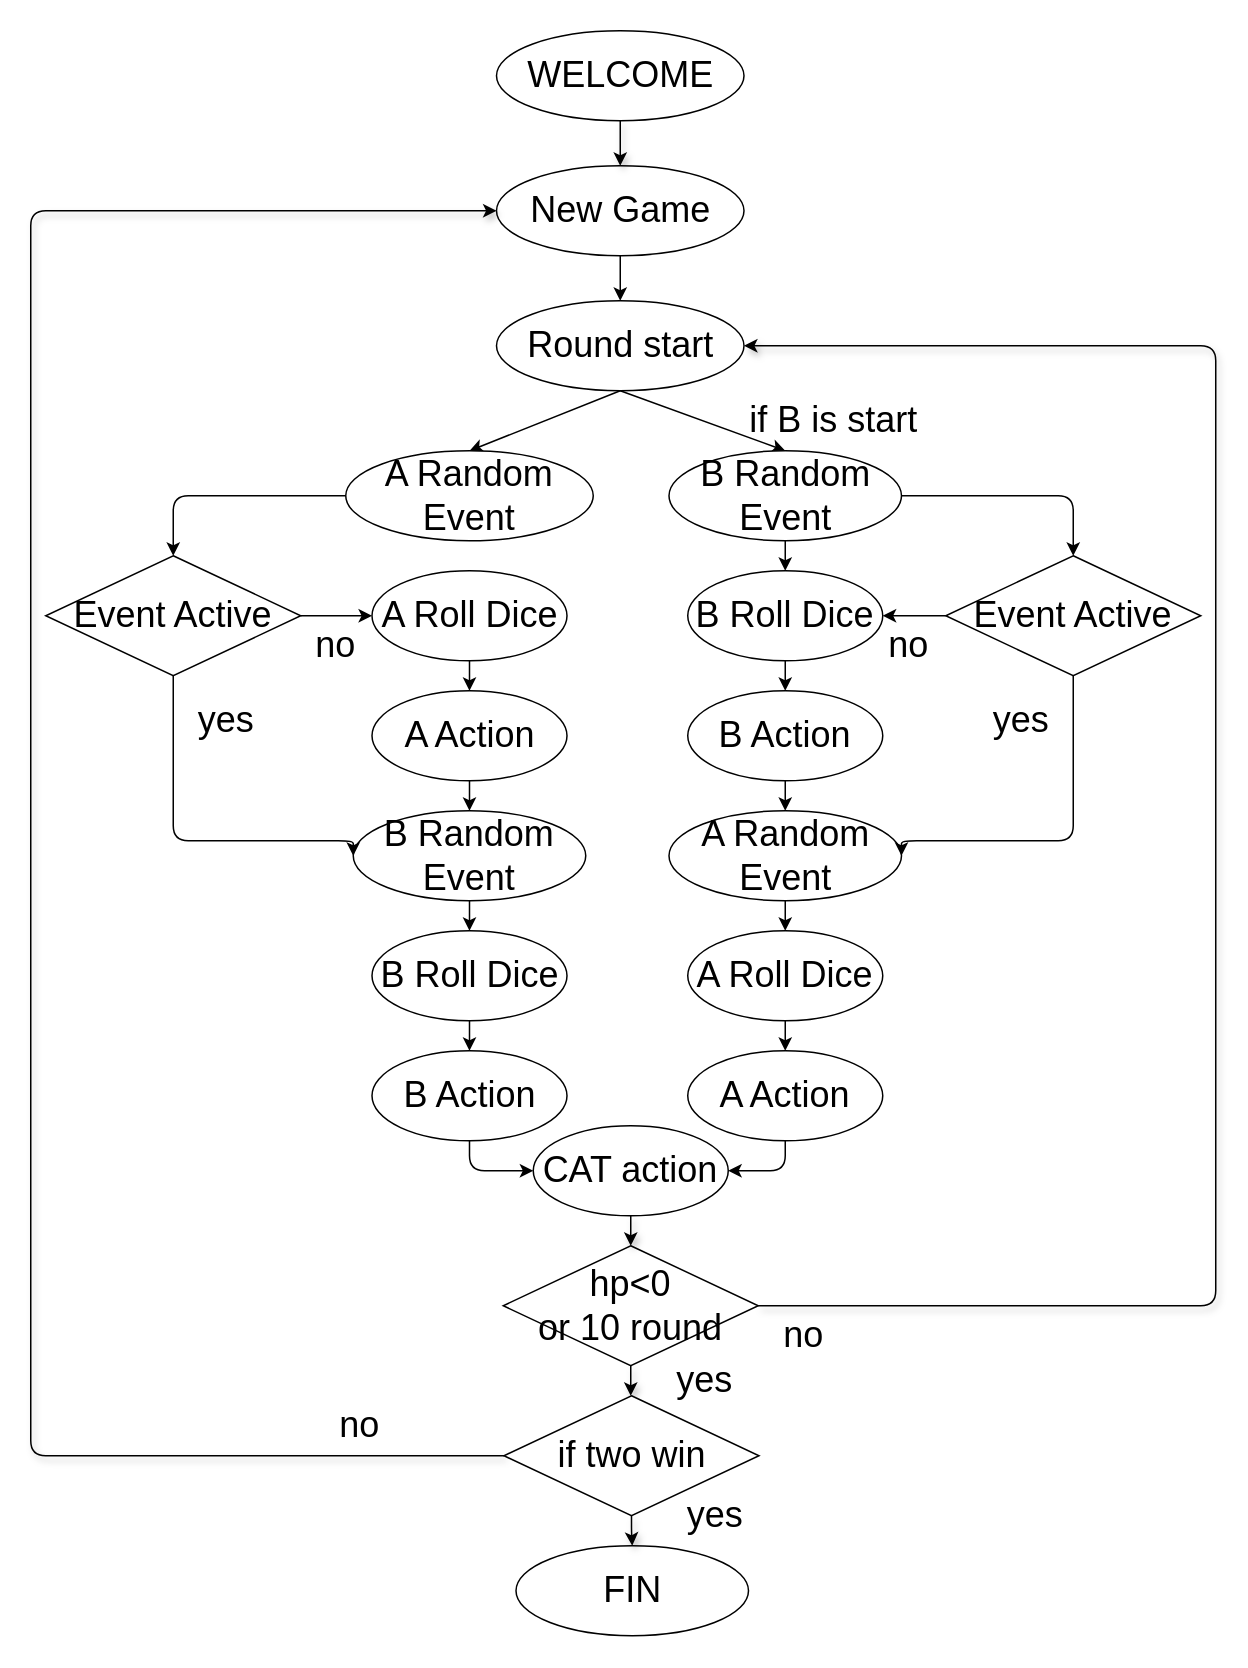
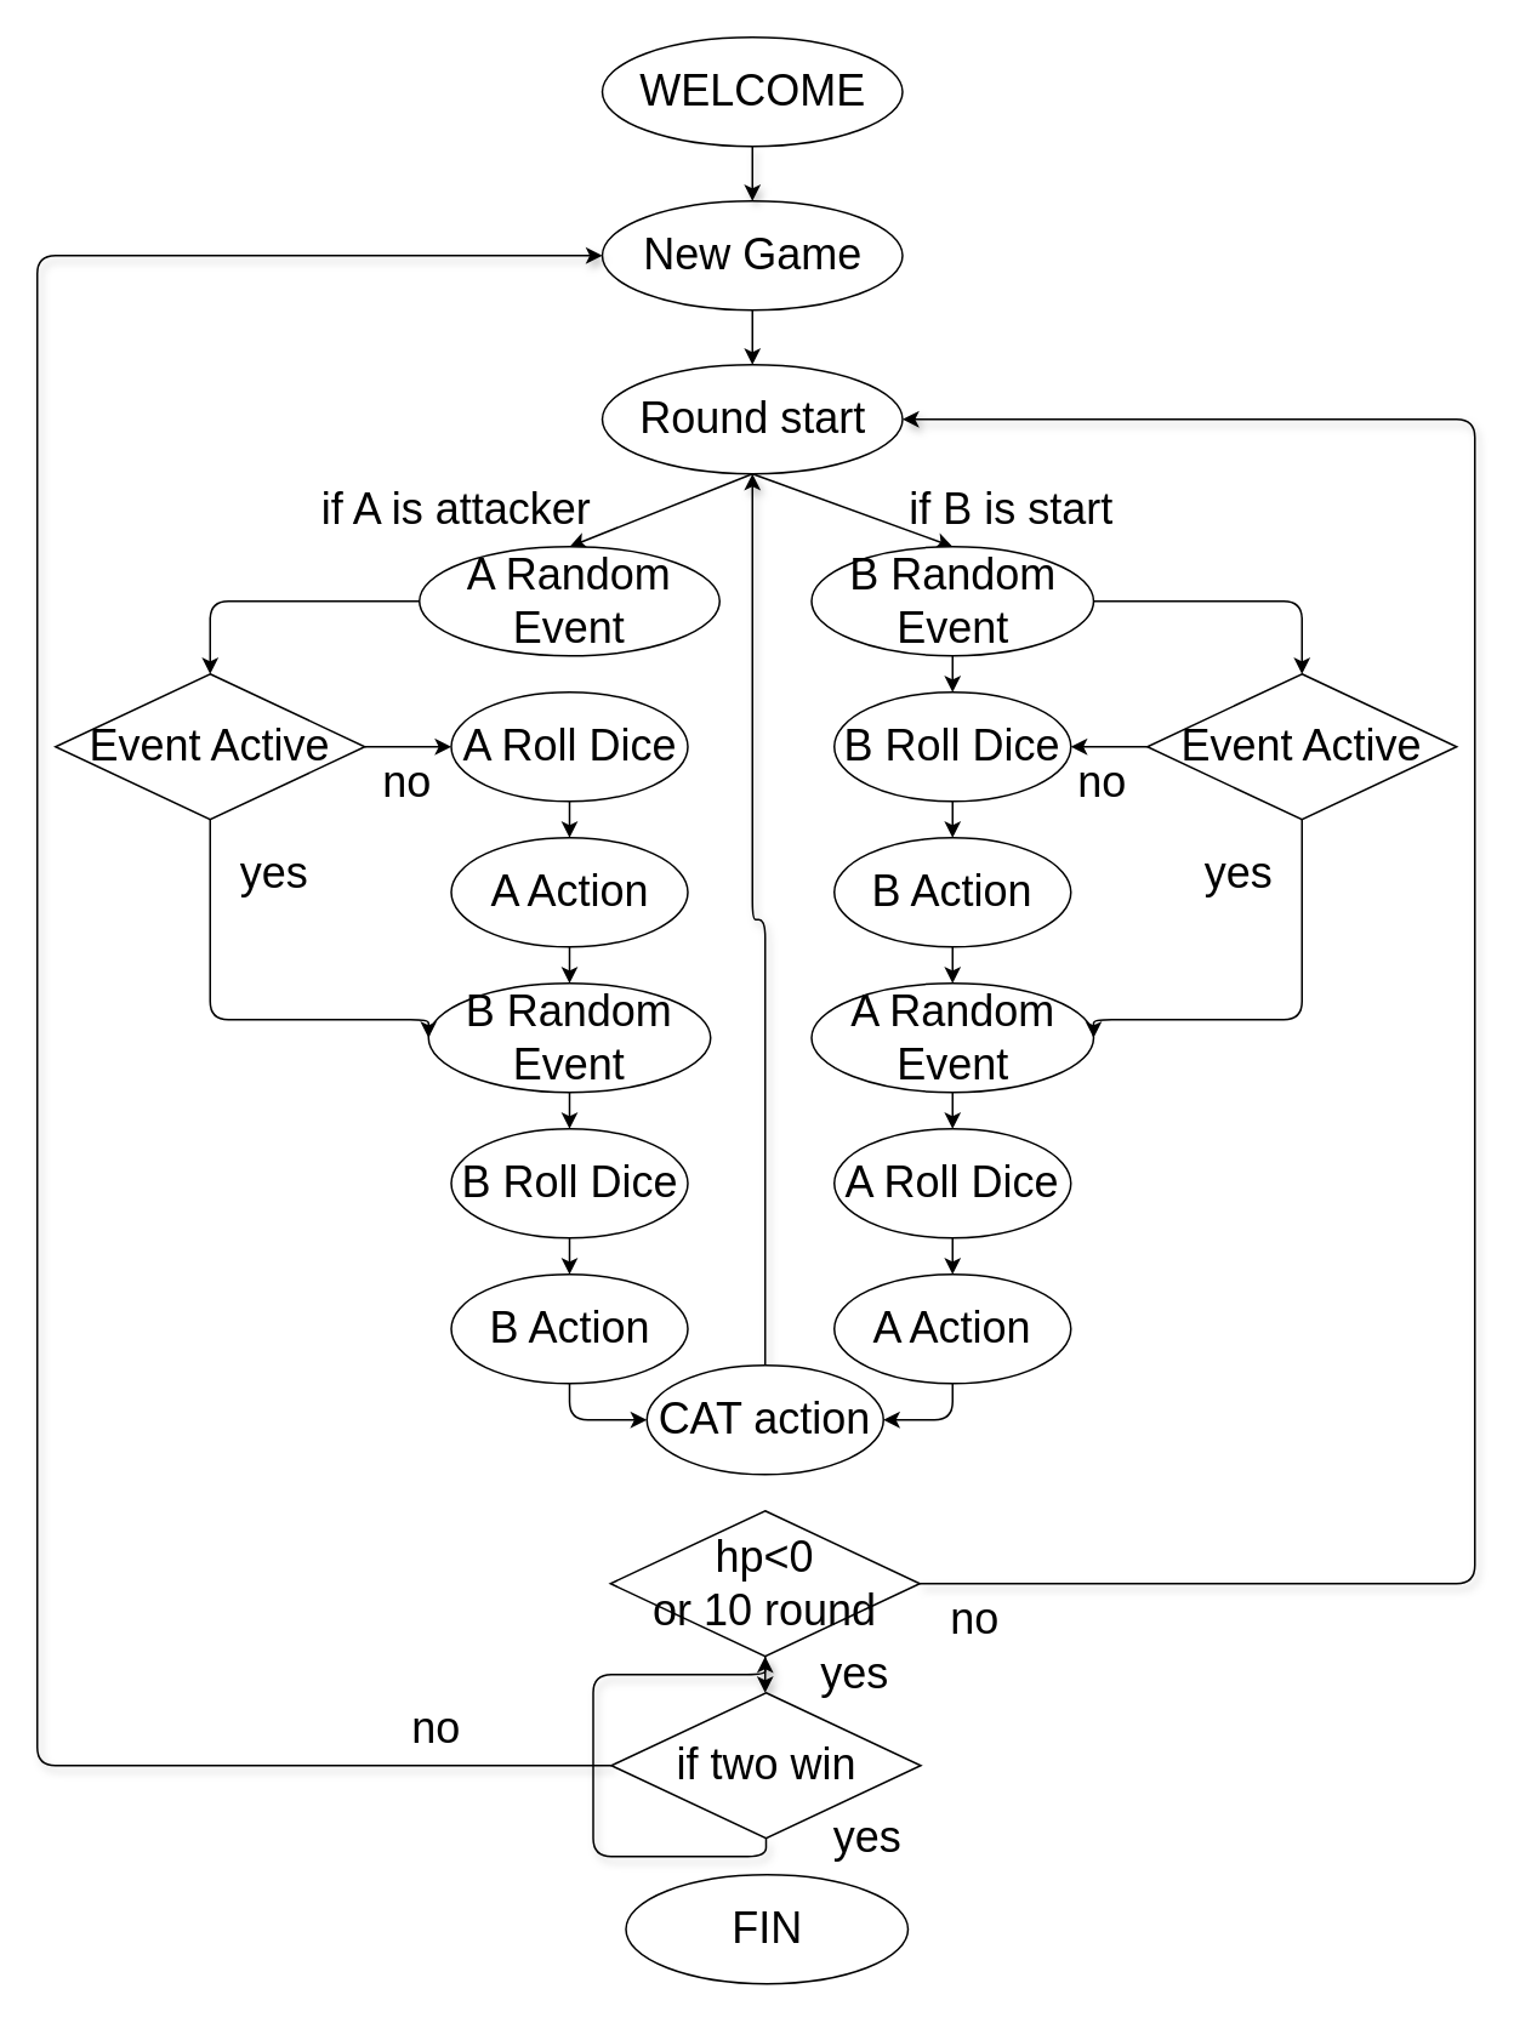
+ <mxCell id="18" value="if A is attacker" style="text;html=1;align=center;verticalAlign=middle;resizable=0;points=[];autosize=1;strokeColor=none;fillColor=none;fontSize=24;" parent="1" vertex="1"><mxGeometry x="165" y="260" width="170" height="40" as="geometry" /></mxCell>
- <mxCell id="25" style="edgeStyle=orthogonalEdgeStyle;html=1;shadow=1;fontSize=24;startArrow=none;" parent="1" source="36" target="15" edge="1"><mxGeometry relative="1" as="geometry"><mxPoint x="420" y="770" as="sourcePoint" /></mxGeometry></mxCell>
+ <mxCell id="25" style="edgeStyle=orthogonalEdgeStyle;html=1;shadow=1;fontSize=24;startArrow=none;" parent="1" source="36" target="28" edge="1"><mxGeometry relative="1" as="geometry"><mxPoint x="420" y="770" as="sourcePoint" /></mxGeometry></mxCell>
- <mxCell id="23" style="edgeStyle=orthogonalEdgeStyle;html=1;exitX=0.5;exitY=1;exitDx=0;exitDy=0;entryX=0.5;entryY=0;entryDx=0;entryDy=0;shadow=1;fontSize=24;" parent="1" source="24" target="22" edge="1"><mxGeometry relative="1" as="geometry" /></mxCell>
+ <mxCell id="23" style="edgeStyle=orthogonalEdgeStyle;html=1;exitX=0.5;exitY=1;exitDx=0;exitDy=0;shadow=1;fontSize=24;" parent="1" source="24" target="15" edge="1"><mxGeometry relative="1" as="geometry" /></mxCell>
